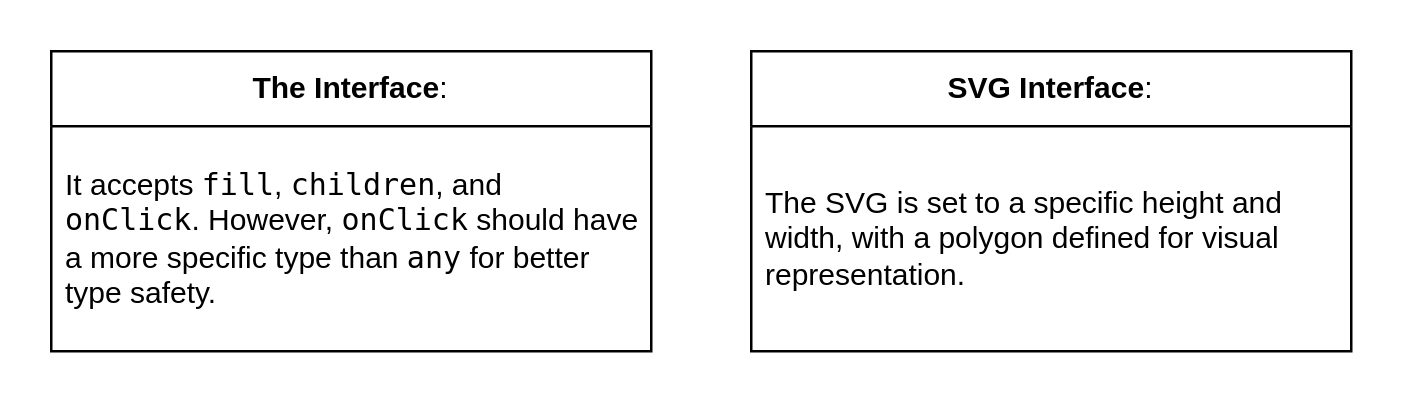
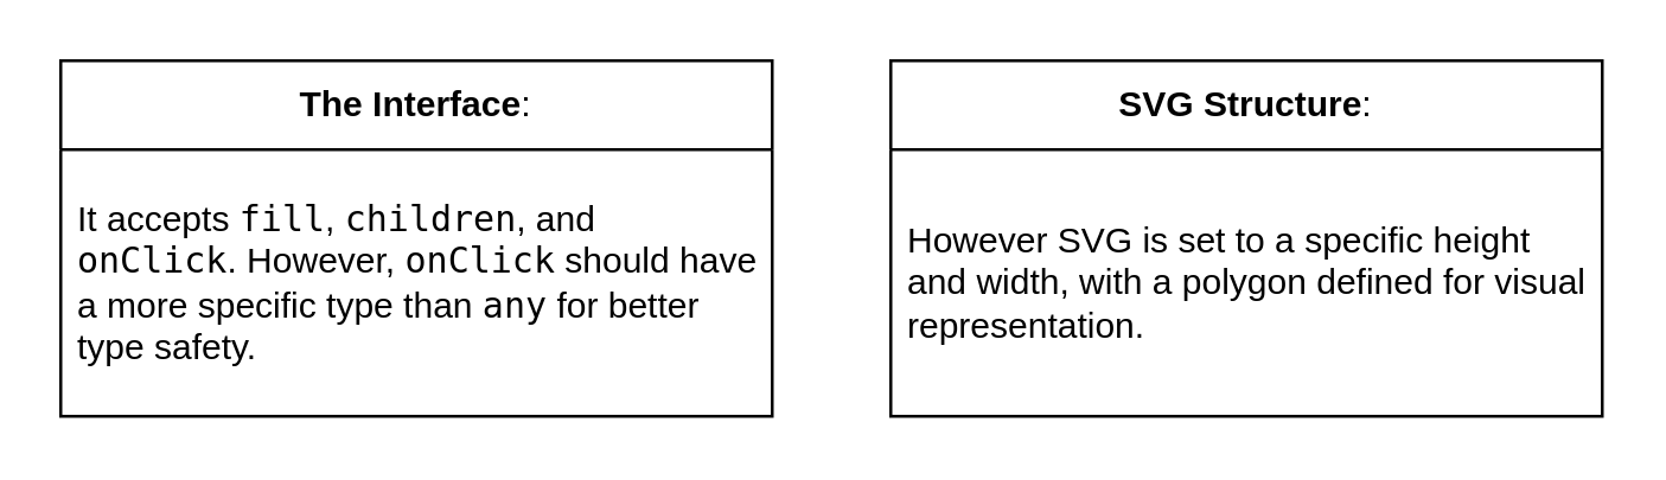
- <mxCell id="4" value="&lt;strong&gt;SVG Interface&lt;/strong&gt;:" style="swimlane;fontStyle=0;childLayout=stackLayout;horizontal=1;startSize=30;horizontalStack=0;resizeParent=1;resizeParentMax=0;resizeLast=0;collapsible=1;marginBottom=0;whiteSpace=wrap;html=1;" vertex="1" parent="1"><mxGeometry x="300" y="20" width="240" height="120" as="geometry" /></mxCell>
+ <mxCell id="4" value="&lt;strong&gt;SVG Structure&lt;/strong&gt;:" style="swimlane;fontStyle=0;childLayout=stackLayout;horizontal=1;startSize=30;horizontalStack=0;resizeParent=1;resizeParentMax=0;resizeLast=0;collapsible=1;marginBottom=0;whiteSpace=wrap;html=1;" vertex="1" parent="1"><mxGeometry x="300" y="20" width="240" height="120" as="geometry" /></mxCell>
- <mxCell id="5" value="The SVG is set to a specific height and width, with a polygon defined for visual representation." style="text;strokeColor=none;fillColor=none;align=left;verticalAlign=middle;spacingLeft=4;spacingRight=4;overflow=hidden;points=[[0,0.5],[1,0.5]];portConstraint=eastwest;rotatable=0;whiteSpace=wrap;html=1;" vertex="1" parent="4"><mxGeometry y="30" width="240" height="90" as="geometry" /></mxCell>
+ <mxCell id="5" value="However SVG is set to a specific height and width, with a polygon defined for visual representation." style="text;strokeColor=none;fillColor=none;align=left;verticalAlign=middle;spacingLeft=4;spacingRight=4;overflow=hidden;points=[[0,0.5],[1,0.5]];portConstraint=eastwest;rotatable=0;whiteSpace=wrap;html=1;" vertex="1" parent="4"><mxGeometry y="30" width="240" height="90" as="geometry" /></mxCell>
